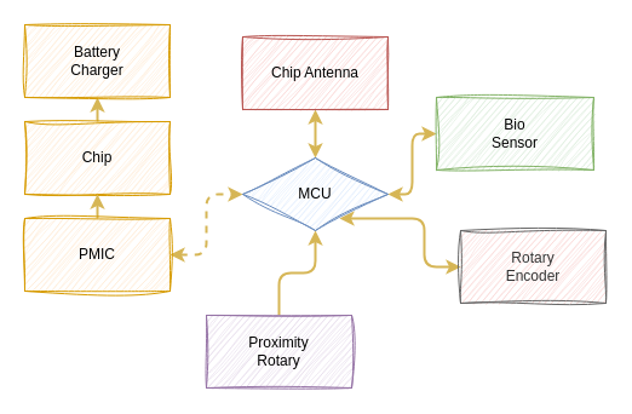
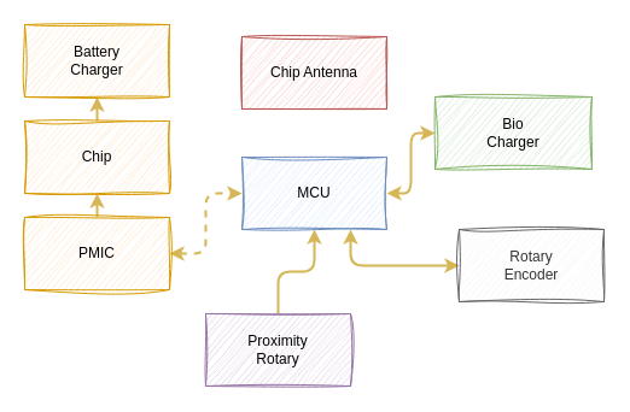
- <mxCell id="2" style="edgeStyle=orthogonalEdgeStyle;rounded=1;orthogonalLoop=1;jettySize=auto;html=1;entryX=0.5;entryY=1;entryDx=0;entryDy=0;fillColor=#fff2cc;strokeColor=#d6b656;curved=0;startArrow=classic;startFill=1;strokeWidth=2;" edge="1" parent="1" source="3" target="4"><mxGeometry relative="1" as="geometry" /></mxCell>
- <mxCell id="13" value="Bio&lt;div&gt;Sensor&lt;/div&gt;" style="rounded=0;whiteSpace=wrap;html=1;fillColor=#d5e8d4;strokeColor=#82b366;sketch=1;curveFitting=1;jiggle=2;" vertex="1" parent="1"><mxGeometry x="360" y="80" width="130" height="60" as="geometry" /></mxCell>
+ <mxCell id="13" value="Bio&lt;div&gt;Charger&lt;/div&gt;" style="rounded=0;whiteSpace=wrap;html=1;fillColor=#d5e8d4;strokeColor=#82b366;sketch=1;curveFitting=1;jiggle=2;" vertex="1" parent="1"><mxGeometry x="360" y="80" width="130" height="60" as="geometry" /></mxCell>
- <mxCell id="3" value="MCU" style="rhombus;whiteSpace=wrap;html=1;fillColor=#dae8fc;strokeColor=#6c8ebf;sketch=1;curveFitting=1;jiggle=2;" vertex="1" parent="1"><mxGeometry x="200" y="130" width="120" height="60" as="geometry" /></mxCell>
+ <mxCell id="3" value="MCU" style="rounded=0;whiteSpace=wrap;html=1;fillColor=#dae8fc;strokeColor=#6c8ebf;sketch=1;curveFitting=1;jiggle=2;" vertex="1" parent="1"><mxGeometry x="200" y="130" width="120" height="60" as="geometry" /></mxCell>
- <mxCell id="15" value="Rotary&lt;div&gt;Encoder&lt;/div&gt;" style="rounded=0;whiteSpace=wrap;html=1;fillColor=#f8cecc;fontColor=#333333;strokeColor=#666666;sketch=1;curveFitting=1;jiggle=2;" vertex="1" parent="1"><mxGeometry x="380" y="190" width="120" height="60" as="geometry" /></mxCell>
+ <mxCell id="15" value="Rotary&lt;div&gt;Encoder&lt;/div&gt;" style="rounded=0;whiteSpace=wrap;html=1;fillColor=#f5f5f5;fontColor=#333333;strokeColor=#666666;sketch=1;curveFitting=1;jiggle=2;" vertex="1" parent="1"><mxGeometry x="380" y="190" width="120" height="60" as="geometry" /></mxCell>
